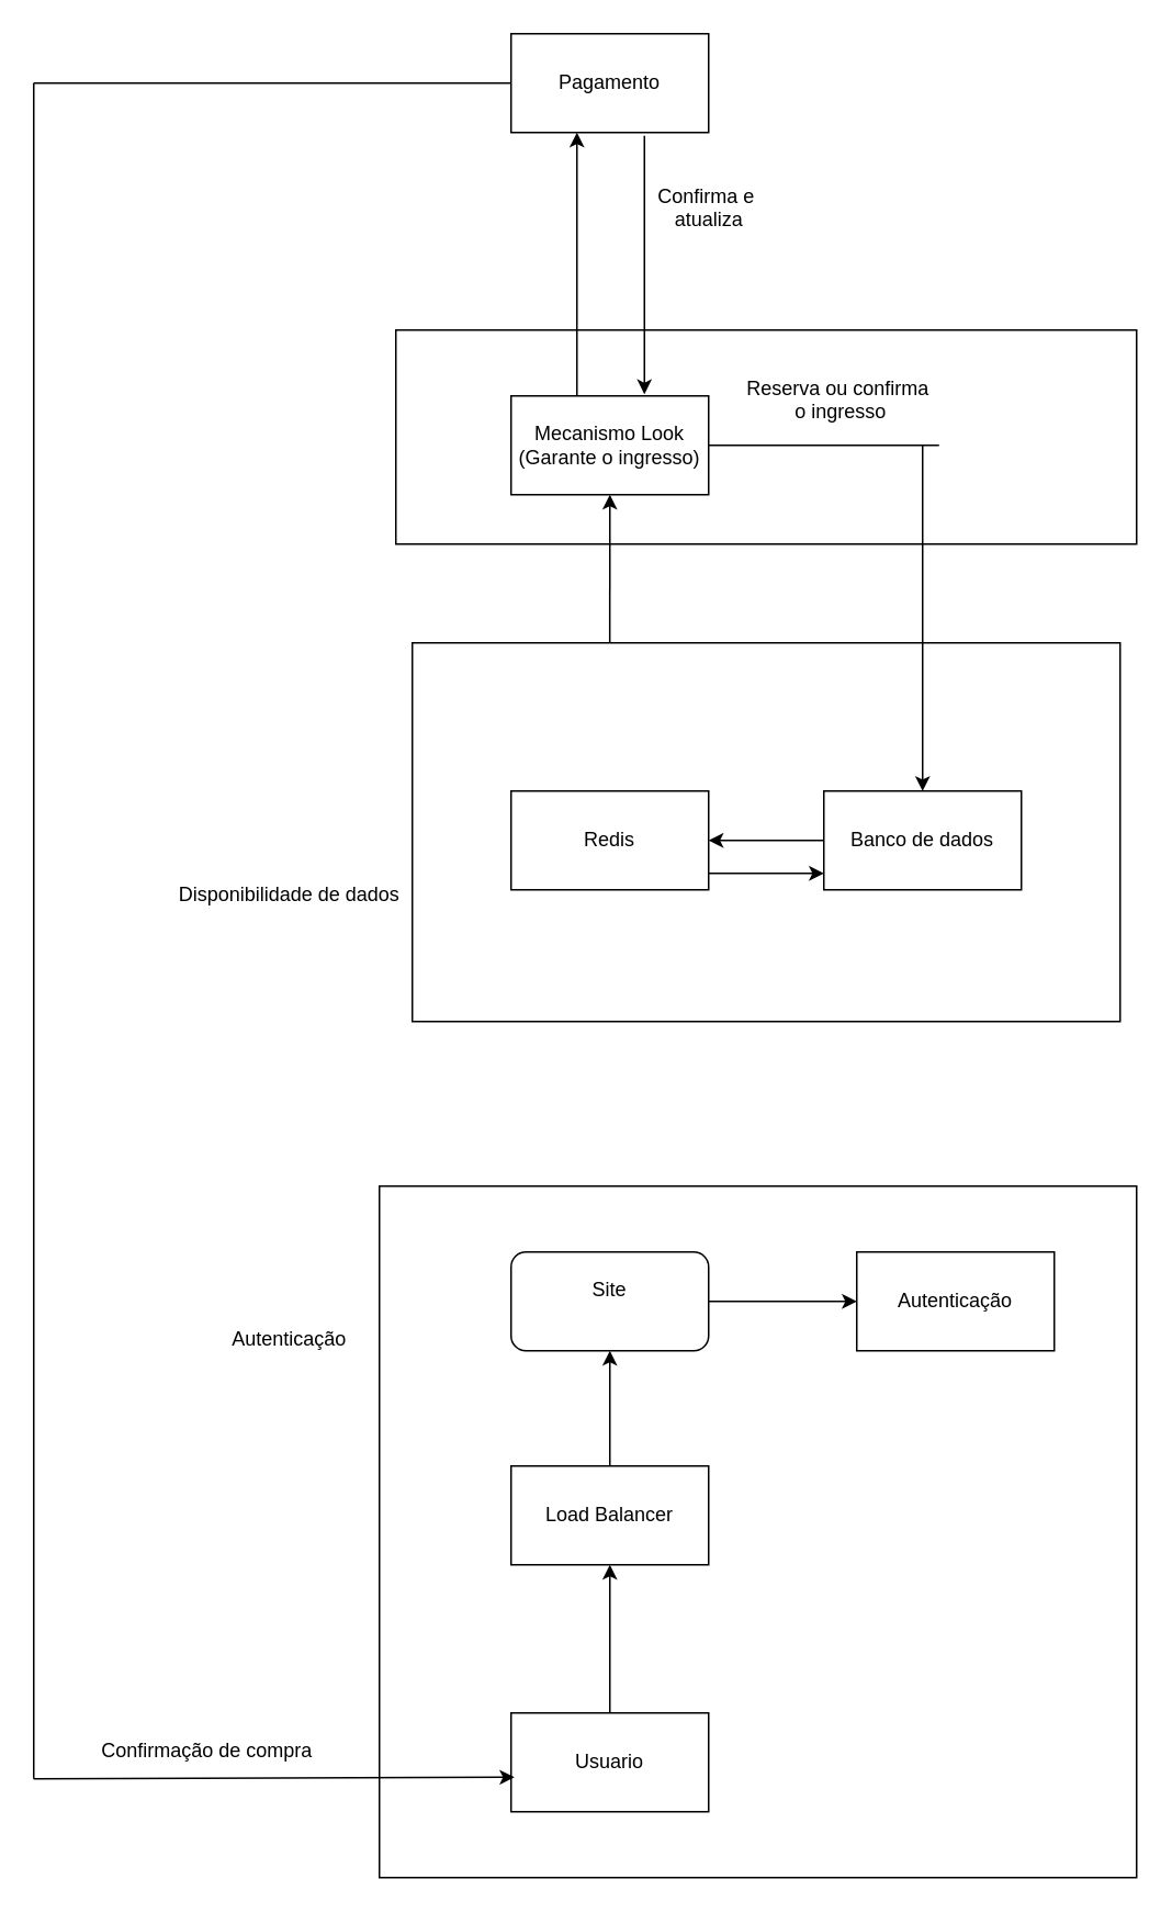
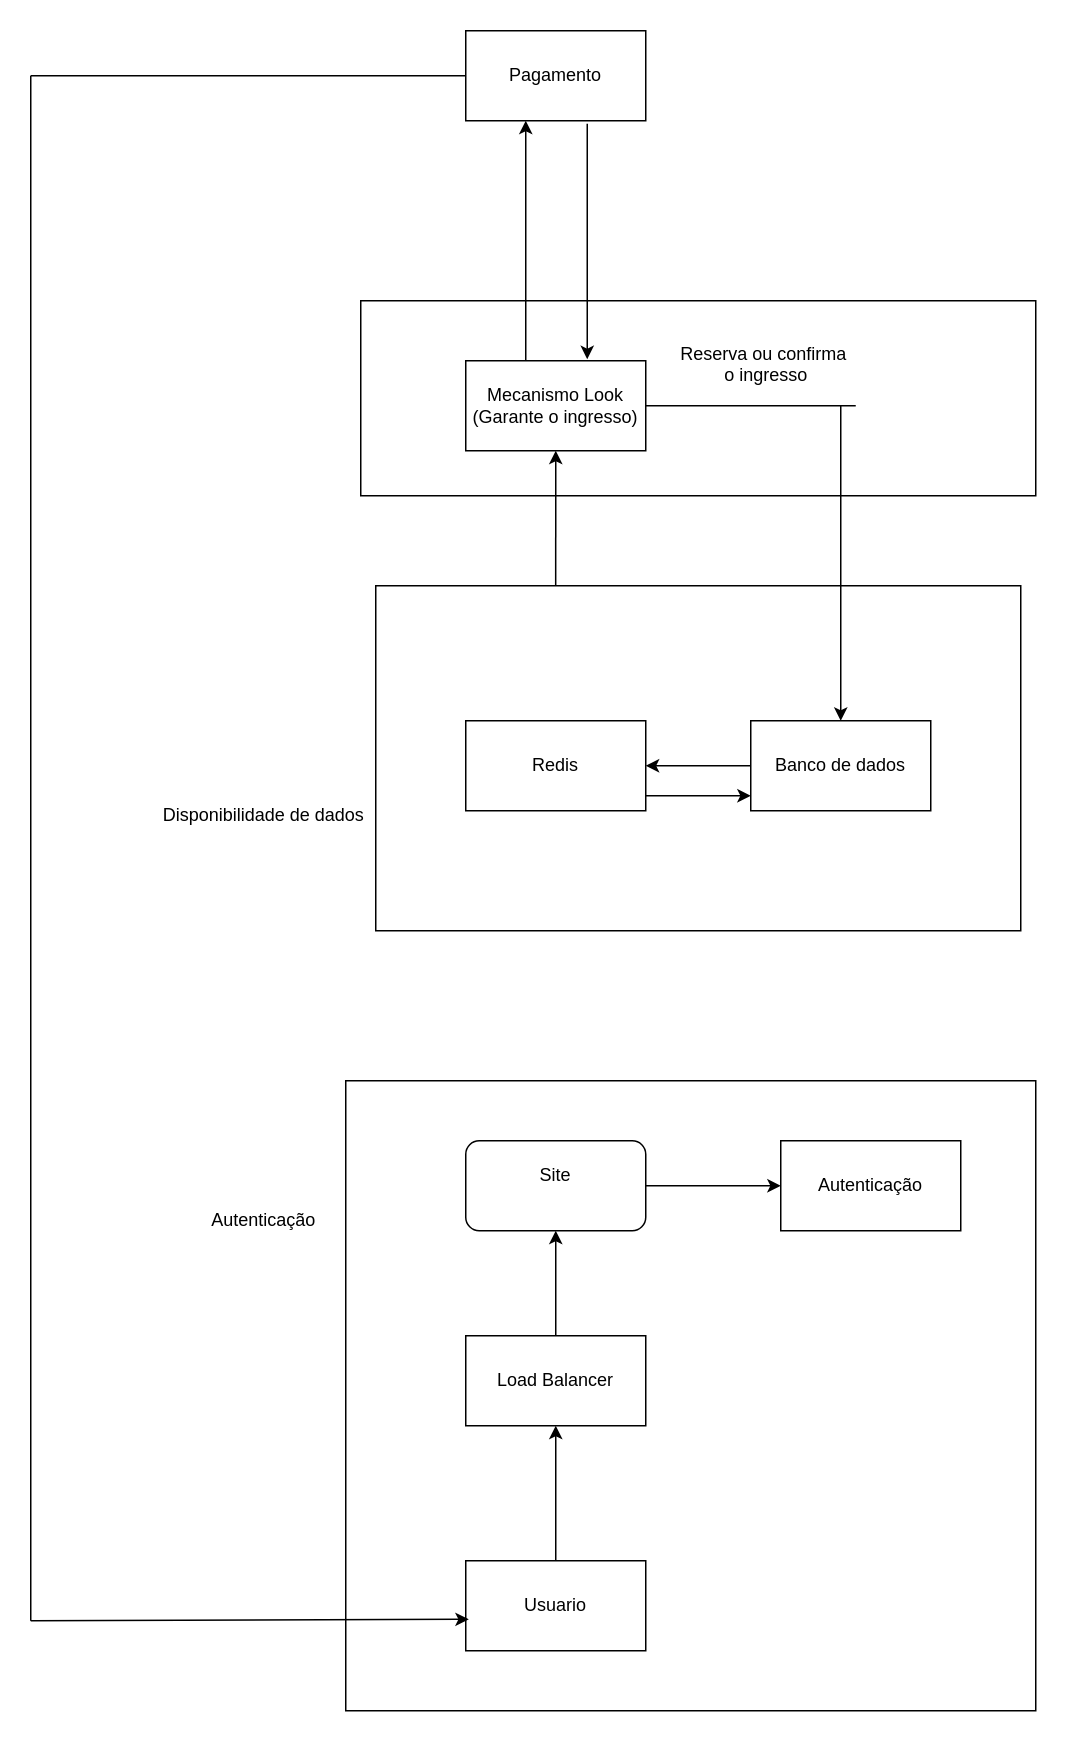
- <mxCell id="26" value="Confirma e&amp;nbsp;&lt;div&gt;atualiza&lt;/div&gt;&lt;div&gt;&lt;br&gt;&lt;/div&gt;" style="text;html=1;align=center;verticalAlign=middle;resizable=0;points=[];autosize=1;strokeColor=none;fillColor=none;" vertex="1" parent="1"><mxGeometry x="385" y="103" width="90" height="60" as="geometry" /></mxCell>
- <mxCell id="30" value="Confirmação de compra&lt;div&gt;&lt;br&gt;&lt;/div&gt;" style="text;html=1;align=center;verticalAlign=middle;resizable=0;points=[];autosize=1;strokeColor=none;fillColor=none;" vertex="1" parent="1"><mxGeometry x="50" y="1050" width="150" height="40" as="geometry" /></mxCell>
